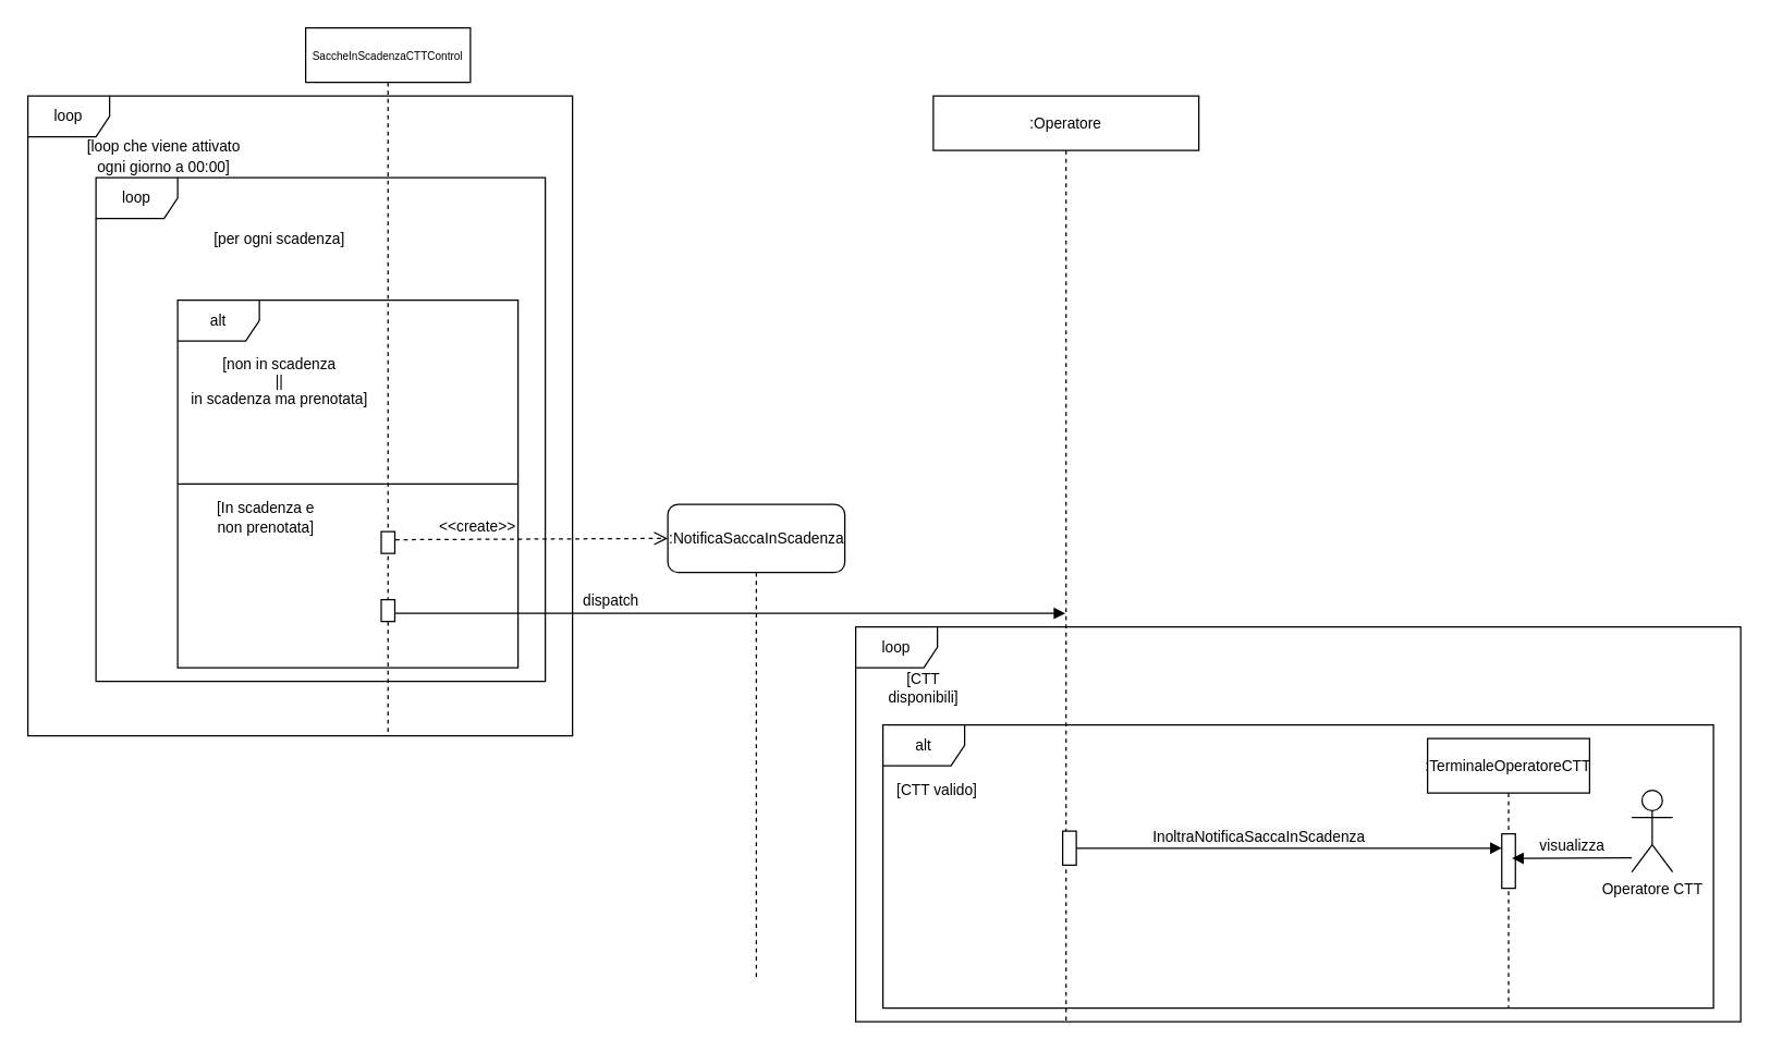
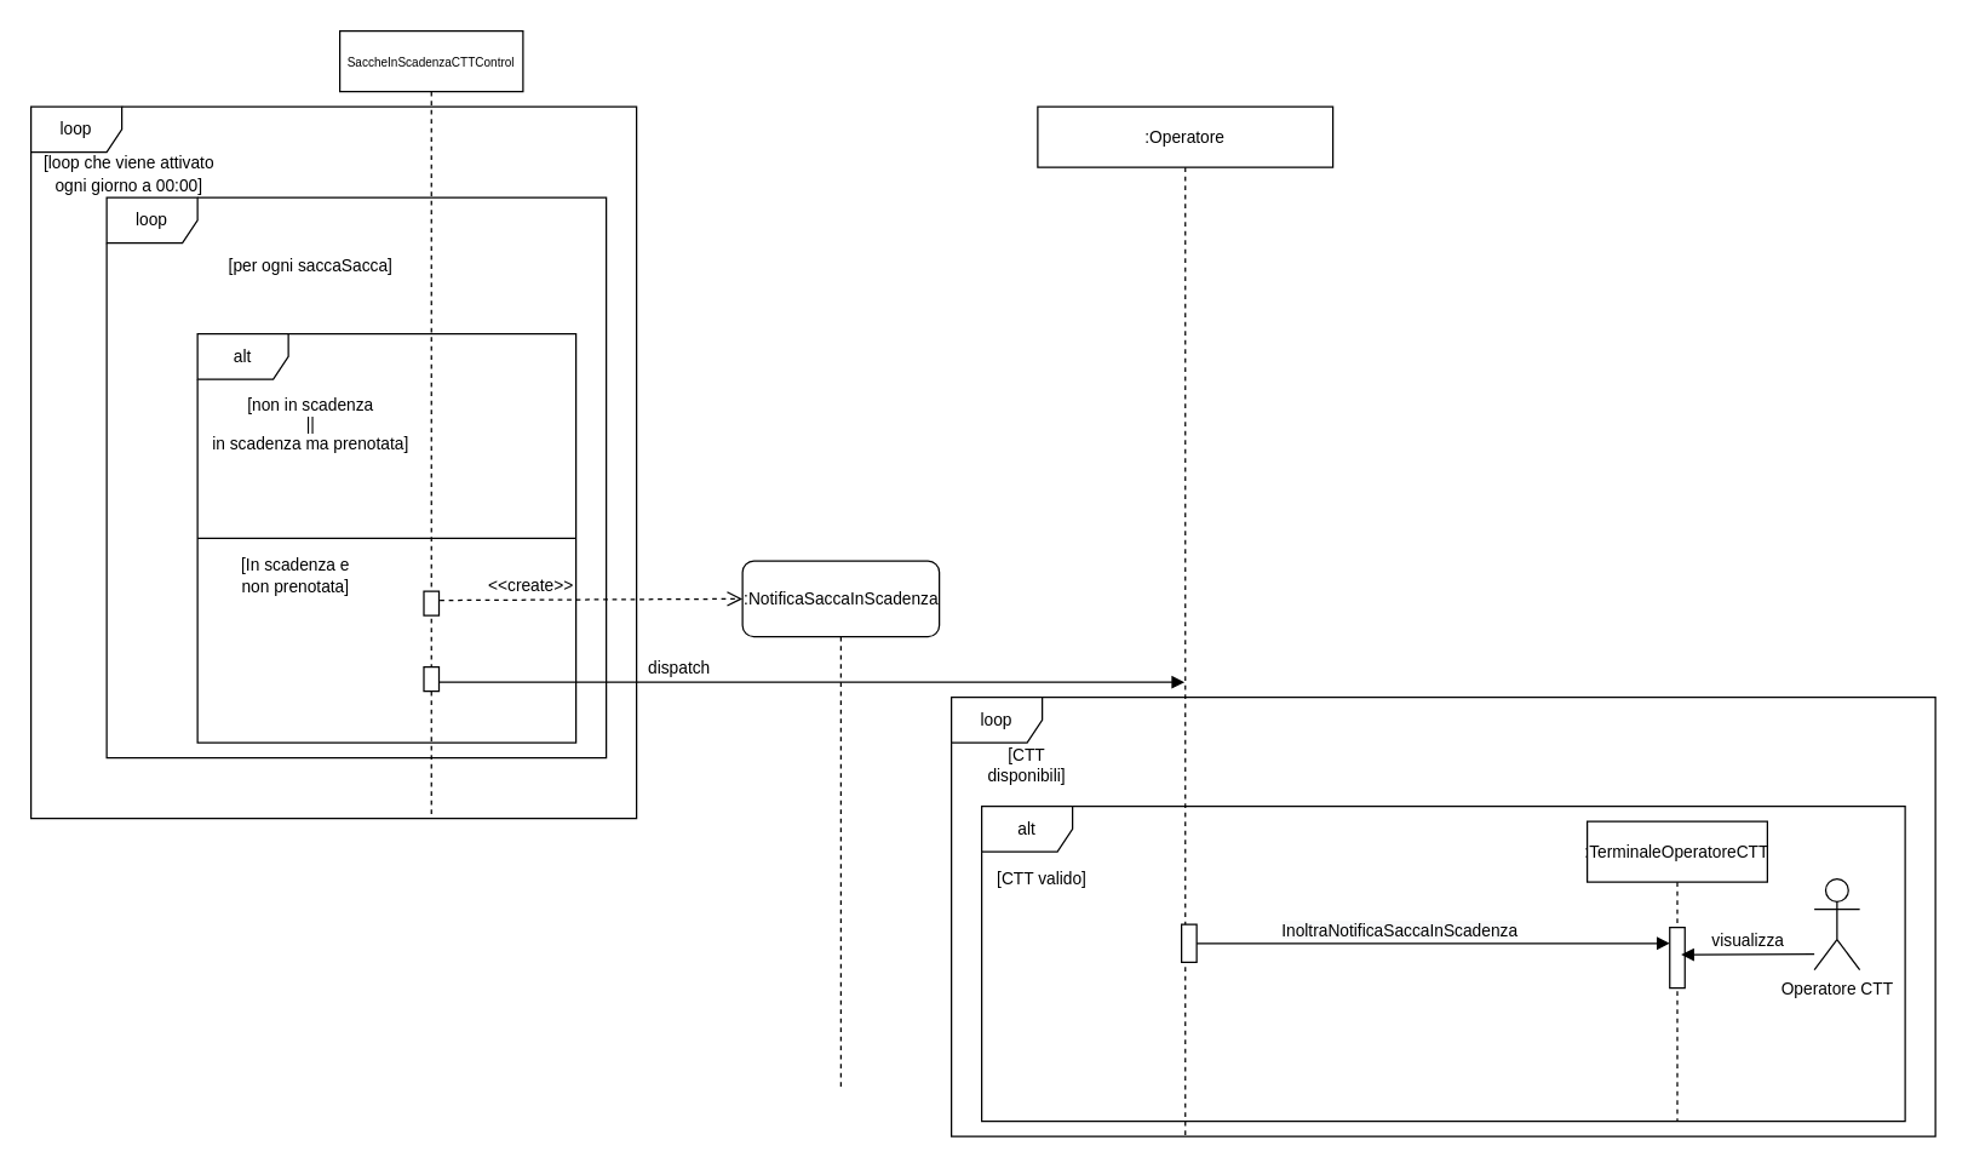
- <mxCell id="25" value="&lt;font style=&quot;font-size: 11px&quot;&gt;[loop che viene attivato ogni giorno a 00:00]&lt;/font&gt;" style="text;html=1;strokeColor=none;fillColor=none;align=center;verticalAlign=middle;whiteSpace=wrap;rounded=0;" parent="1" vertex="1"><mxGeometry x="55" y="104" width="130" height="20" as="geometry" /></mxCell>
+ <mxCell id="25" value="&lt;font style=&quot;font-size: 11px&quot;&gt;[loop che viene attivato ogni giorno a 00:00]&lt;/font&gt;" style="text;html=1;strokeColor=none;fillColor=none;align=center;verticalAlign=middle;whiteSpace=wrap;rounded=0;" parent="1" vertex="1"><mxGeometry x="20" y="104" width="130" height="20" as="geometry" /></mxCell>
- <mxCell id="12" value="[per ogni scadenza]" style="text;html=1;strokeColor=none;fillColor=none;align=center;verticalAlign=middle;whiteSpace=wrap;rounded=0;fontSize=11;" parent="1" vertex="1"><mxGeometry x="140" y="160" width="130" height="30" as="geometry" /></mxCell>
+ <mxCell id="12" value="[per ogni saccaSacca]" style="text;html=1;strokeColor=none;fillColor=none;align=center;verticalAlign=middle;whiteSpace=wrap;rounded=0;fontSize=11;" parent="1" vertex="1"><mxGeometry x="140" y="160" width="130" height="30" as="geometry" /></mxCell>
